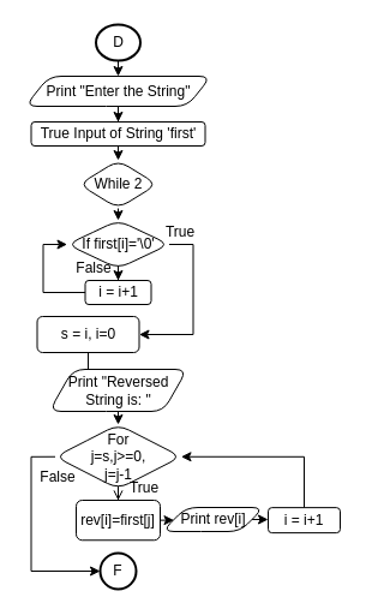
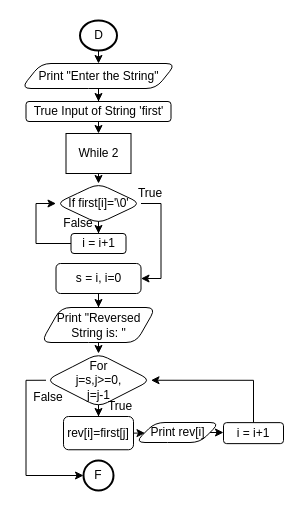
- <mxCell id="7" value="While 2" style="rhombus;whiteSpace=wrap;html=1;rounded=1;" parent="1" vertex="1"><mxGeometry x="65.5" y="133" width="65" height="40" as="geometry" /></mxCell>
+ <mxCell id="7" value="While 2" style="whiteSpace=wrap;html=1;rounded=0;" parent="1" vertex="1"><mxGeometry x="65.5" y="133" width="65" height="40" as="geometry" /></mxCell>
- <mxCell id="14" value="s = i, i=0" style="whiteSpace=wrap;html=1;rounded=1;" parent="1" vertex="1"><mxGeometry x="30.5" y="263" width="85" height="30" as="geometry" /></mxCell>
+ <mxCell id="14" value="s = i, i=0" style="whiteSpace=wrap;html=1;rounded=1;" parent="1" vertex="1"><mxGeometry x="55.5" y="263" width="85" height="30" as="geometry" /></mxCell>
- <mxCell id="17" value="" style="edgeStyle=orthogonalEdgeStyle;rounded=0;orthogonalLoop=1;jettySize=auto;html=1;endArrow=open;" parent="1" source="19" target="21" edge="1"><mxGeometry relative="1" as="geometry" /></mxCell>
+ <mxCell id="17" value="" style="edgeStyle=orthogonalEdgeStyle;rounded=0;orthogonalLoop=1;jettySize=auto;html=1;" parent="1" source="19" target="21" edge="1"><mxGeometry relative="1" as="geometry" /></mxCell>
